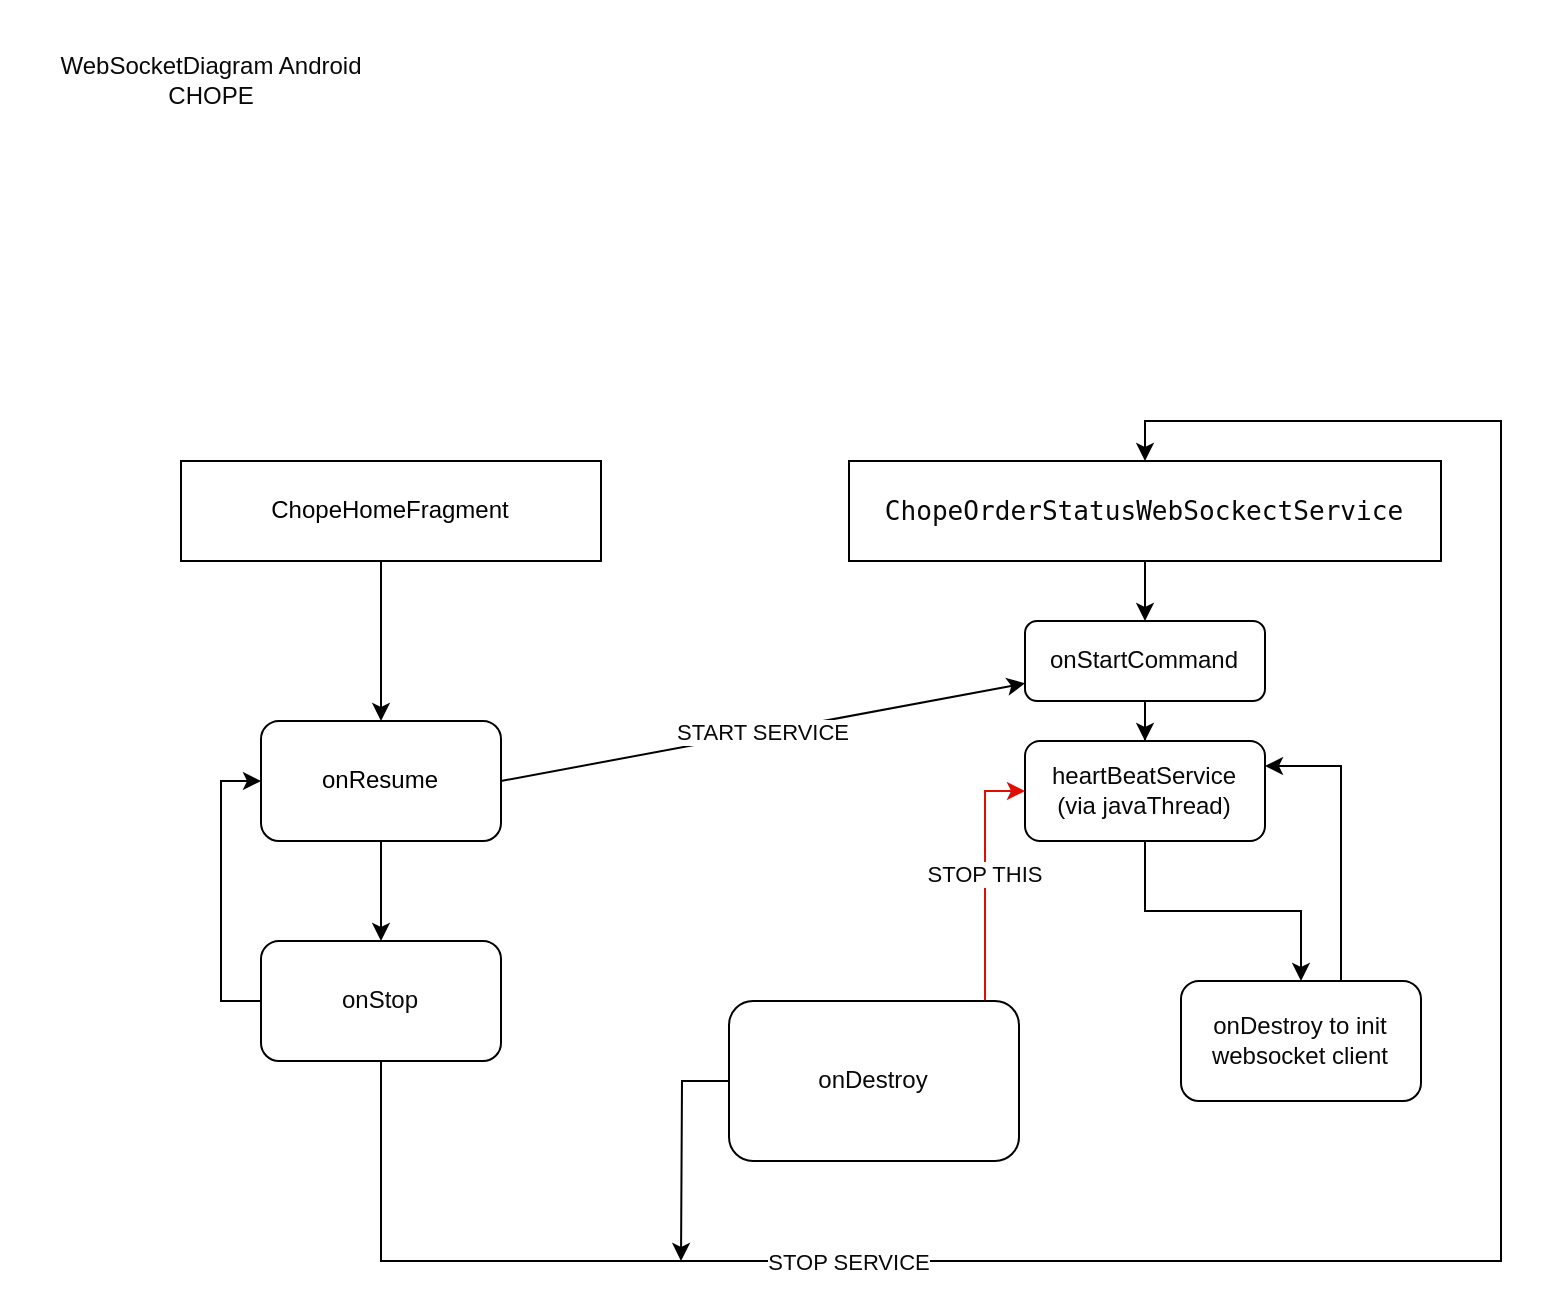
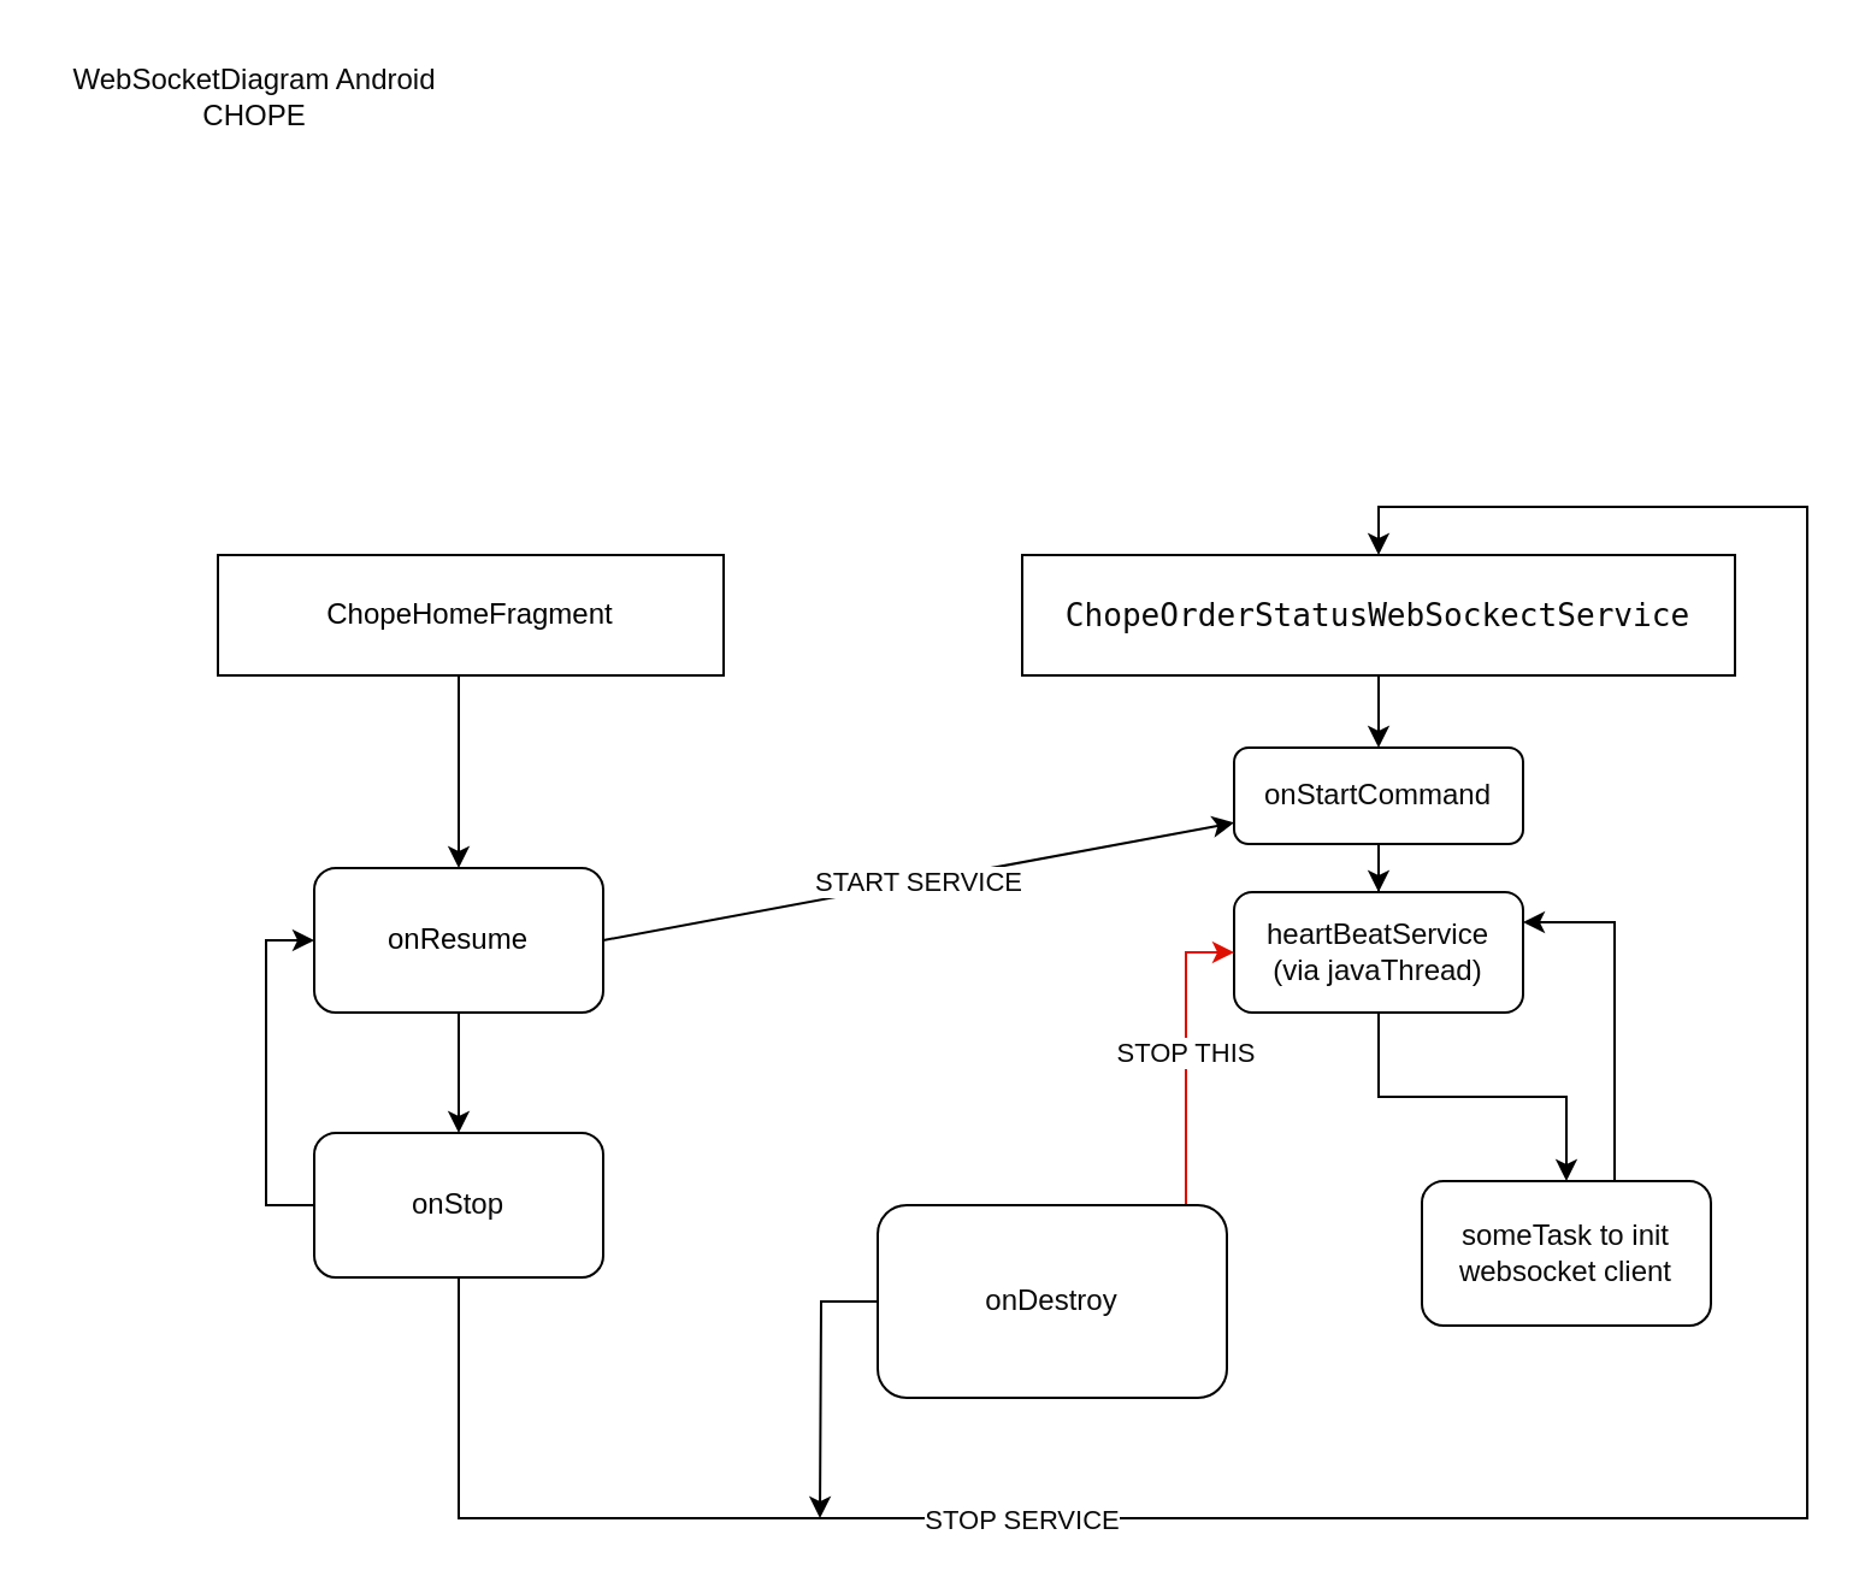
- <mxCell id="17" value="onDestroy to init&lt;br&gt;websocket client" style="rounded=1;whiteSpace=wrap;html=1;labelBackgroundColor=#FFFFFF;fontColor=#09090A;" vertex="1" parent="1"><mxGeometry x="590" y="490" width="120" height="60" as="geometry" /></mxCell>
+ <mxCell id="17" value="someTask to init&lt;br&gt;websocket client" style="rounded=1;whiteSpace=wrap;html=1;labelBackgroundColor=#FFFFFF;fontColor=#09090A;" vertex="1" parent="1"><mxGeometry x="590" y="490" width="120" height="60" as="geometry" /></mxCell>
